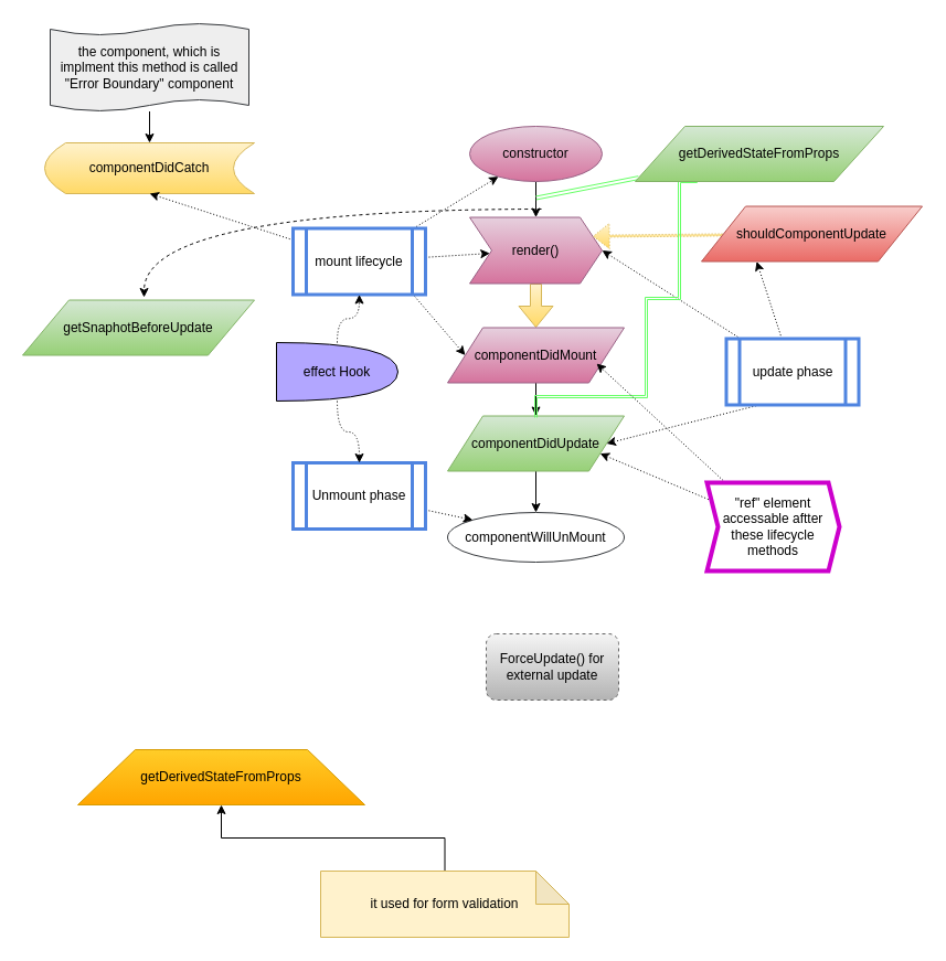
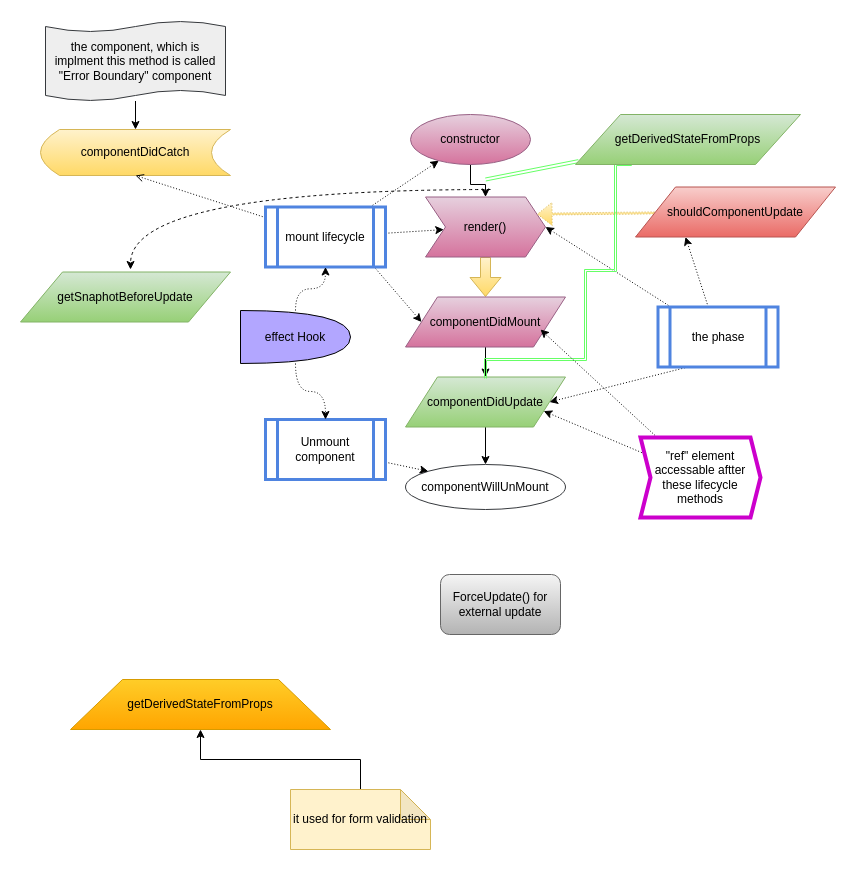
- <mxCell id="11" value="constructor" style="ellipse;whiteSpace=wrap;html=1;gradientColor=#d5739d;fillColor=#e6d0de;strokeColor=#996185;" parent="1" vertex="1"><mxGeometry x="425" y="114" width="120" height="50" as="geometry" /></mxCell>
+ <mxCell id="11" value="constructor" style="ellipse;whiteSpace=wrap;html=1;gradientColor=#d5739d;fillColor=#e6d0de;strokeColor=#996185;" parent="1" vertex="1"><mxGeometry x="410" y="114" width="120" height="50" as="geometry" /></mxCell>
- <mxCell id="16" style="rounded=0;orthogonalLoop=1;jettySize=auto;html=1;entryX=0.5;entryY=1;entryDx=0;entryDy=0;dashed=1;dashPattern=1 2;" parent="1" source="17" target="9" edge="1"><mxGeometry relative="1" as="geometry" /></mxCell>
+ <mxCell id="16" style="rounded=0;orthogonalLoop=1;jettySize=auto;html=1;entryX=0.5;entryY=1;entryDx=0;entryDy=0;dashed=1;dashPattern=1 2;endArrow=open;" parent="1" source="17" target="9" edge="1"><mxGeometry relative="1" as="geometry" /></mxCell>
- <mxCell id="26" value="effect Hook" style="shape=or;whiteSpace=wrap;html=1;fillColor=#B2A6FF;" parent="1" vertex="1"><mxGeometry x="250" y="310" width="110" height="53" as="geometry" /></mxCell>
+ <mxCell id="26" value="effect Hook" style="shape=or;whiteSpace=wrap;html=1;fillColor=#B2A6FF;" parent="1" vertex="1"><mxGeometry x="240" y="310" width="110" height="53" as="geometry" /></mxCell>
- <mxCell id="21" value="update phase" style="shape=process;whiteSpace=wrap;html=1;backgroundOutline=1;strokeWidth=3;strokeColor=#4F84E0;" parent="1" vertex="1"><mxGeometry x="657.5" y="306.5" width="120" height="60" as="geometry" /></mxCell>
+ <mxCell id="21" value="the phase" style="shape=process;whiteSpace=wrap;html=1;backgroundOutline=1;strokeWidth=3;strokeColor=#4F84E0;" parent="1" vertex="1"><mxGeometry x="657.5" y="306.5" width="120" height="60" as="geometry" /></mxCell>
- <mxCell id="23" value="Unmount phase" style="shape=process;whiteSpace=wrap;html=1;backgroundOutline=1;strokeWidth=3;strokeColor=#4F84E0;" parent="1" vertex="1"><mxGeometry x="265" y="419" width="120" height="60" as="geometry" /></mxCell>
+ <mxCell id="23" value="Unmount component" style="shape=process;whiteSpace=wrap;html=1;backgroundOutline=1;strokeWidth=3;strokeColor=#4F84E0;" parent="1" vertex="1"><mxGeometry x="265" y="419" width="120" height="60" as="geometry" /></mxCell>
- <mxCell id="2" value="ForceUpdate() for external update" style="rounded=1;whiteSpace=wrap;html=1;gradientColor=#b3b3b3;fillColor=#f5f5f5;strokeColor=#666666;dashed=1;" parent="1" vertex="1"><mxGeometry x="440" y="574" width="120" height="60" as="geometry" /></mxCell>
+ <mxCell id="2" value="ForceUpdate() for external update" style="rounded=1;whiteSpace=wrap;html=1;gradientColor=#b3b3b3;fillColor=#f5f5f5;strokeColor=#666666;" parent="1" vertex="1"><mxGeometry x="440" y="574" width="120" height="60" as="geometry" /></mxCell>
- <mxCell id="37" value="it used for form validation" style="shape=note;whiteSpace=wrap;html=1;backgroundOutline=1;darkOpacity=0.05;fillColor=#fff2cc;strokeColor=#d6b656;" parent="1" vertex="1"><mxGeometry x="290" y="789" width="225" height="60" as="geometry" /></mxCell>
+ <mxCell id="37" value="it used for form validation" style="shape=note;whiteSpace=wrap;html=1;backgroundOutline=1;darkOpacity=0.05;fillColor=#fff2cc;strokeColor=#d6b656;" parent="1" vertex="1"><mxGeometry x="290" y="789" width="140" height="60" as="geometry" /></mxCell>
